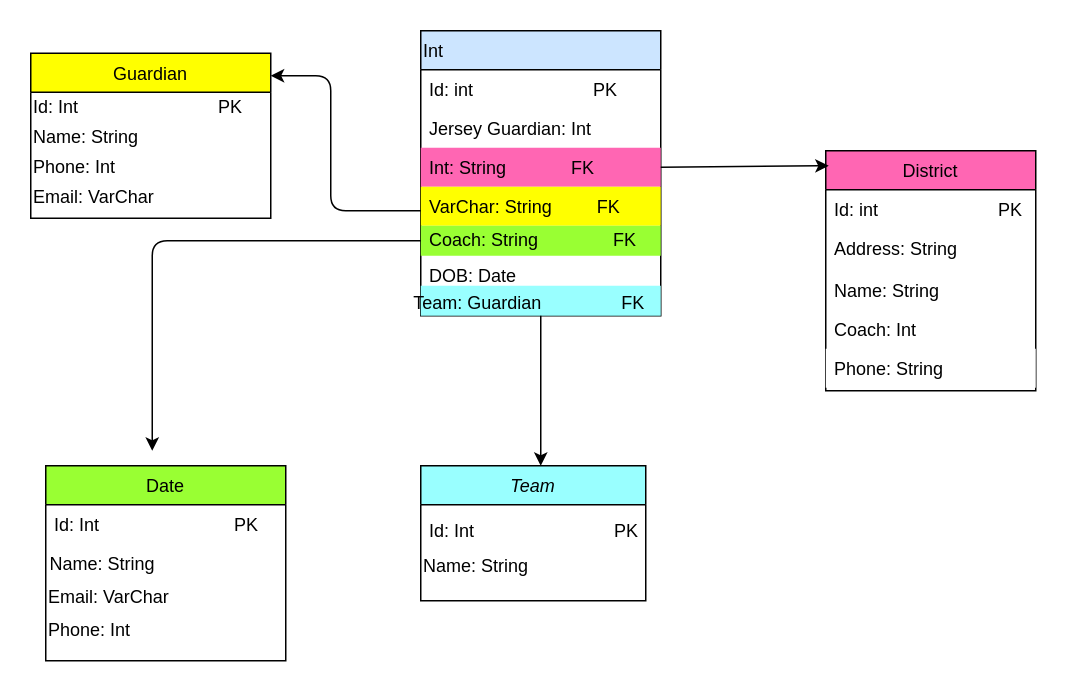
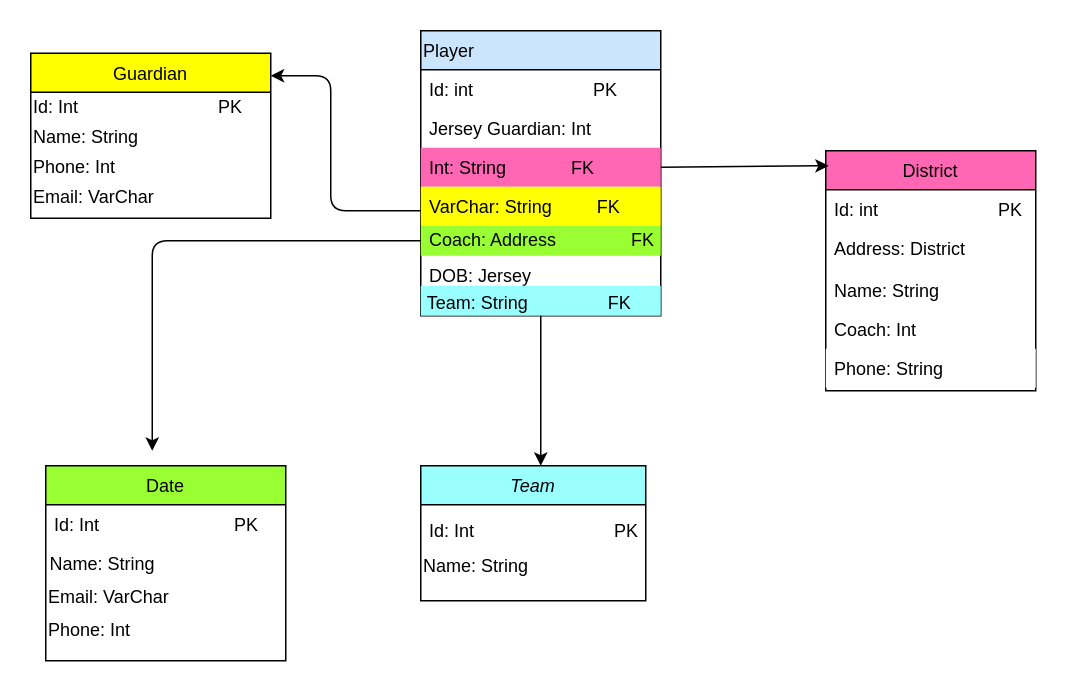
- <mxCell id="12" value="Int" style="swimlane;fontStyle=0;align=left;verticalAlign=top;childLayout=stackLayout;horizontal=1;startSize=26;horizontalStack=0;resizeParent=1;resizeLast=0;collapsible=1;marginBottom=0;rounded=0;shadow=0;strokeWidth=1;fillColor=#CCE5FF;" parent="1" vertex="1"><mxGeometry x="280" y="20" width="160" height="190" as="geometry"><mxRectangle x="550" y="140" width="160" height="26" as="alternateBounds" /></mxGeometry></mxCell>
+ <mxCell id="12" value="Player" style="swimlane;fontStyle=0;align=left;verticalAlign=top;childLayout=stackLayout;horizontal=1;startSize=26;horizontalStack=0;resizeParent=1;resizeLast=0;collapsible=1;marginBottom=0;rounded=0;shadow=0;strokeWidth=1;fillColor=#CCE5FF;" parent="1" vertex="1"><mxGeometry x="280" y="20" width="160" height="190" as="geometry"><mxRectangle x="550" y="140" width="160" height="26" as="alternateBounds" /></mxGeometry></mxCell>
- <mxCell id="17" value="Coach: String&amp;nbsp; &amp;nbsp; &amp;nbsp; &amp;nbsp; &amp;nbsp; &amp;nbsp; &amp;nbsp; &amp;nbsp;FK" style="text;html=1;align=left;verticalAlign=middle;resizable=0;points=[];autosize=1;spacingLeft=4;fillColor=#99FF33;" vertex="1" parent="12"><mxGeometry y="130" width="160" height="20" as="geometry" /></mxCell>
+ <mxCell id="17" value="Coach: Address&amp;nbsp; &amp;nbsp; &amp;nbsp; &amp;nbsp; &amp;nbsp; &amp;nbsp; &amp;nbsp; &amp;nbsp;FK" style="text;html=1;align=left;verticalAlign=middle;resizable=0;points=[];autosize=1;spacingLeft=4;fillColor=#99FF33;" vertex="1" parent="12"><mxGeometry y="130" width="160" height="20" as="geometry" /></mxCell>
- <mxCell id="22" value="Address: String" style="text;align=left;verticalAlign=top;spacingLeft=4;spacingRight=4;overflow=hidden;rotatable=0;points=[[0,0.5],[1,0.5]];portConstraint=eastwest;rounded=0;shadow=0;html=0;" vertex="1" parent="20"><mxGeometry y="52" width="140" height="28" as="geometry" /></mxCell>
+ <mxCell id="22" value="Address: District" style="text;align=left;verticalAlign=top;spacingLeft=4;spacingRight=4;overflow=hidden;rotatable=0;points=[[0,0.5],[1,0.5]];portConstraint=eastwest;rounded=0;shadow=0;html=0;" vertex="1" parent="20"><mxGeometry y="52" width="140" height="28" as="geometry" /></mxCell>
- <mxCell id="18" value="DOB: Date" style="text;align=left;verticalAlign=top;spacingLeft=4;spacingRight=4;overflow=hidden;rotatable=0;points=[[0,0.5],[1,0.5]];portConstraint=eastwest;rounded=0;shadow=0;html=0;" parent="12" vertex="1"><mxGeometry y="150" width="160" height="20" as="geometry" /></mxCell>
+ <mxCell id="18" value="DOB: Jersey" style="text;align=left;verticalAlign=top;spacingLeft=4;spacingRight=4;overflow=hidden;rotatable=0;points=[[0,0.5],[1,0.5]];portConstraint=eastwest;rounded=0;shadow=0;html=0;" parent="12" vertex="1"><mxGeometry y="150" width="160" height="20" as="geometry" /></mxCell>
- <mxCell id="19" value="Team: Guardian&amp;nbsp; &amp;nbsp; &amp;nbsp; &amp;nbsp; &amp;nbsp; &amp;nbsp; &amp;nbsp; &amp;nbsp; FK" style="text;html=1;align=center;verticalAlign=middle;resizable=0;points=[];autosize=1;fontColor=#000000;spacingLeft=-17;spacingTop=4;fillColor=#99FFFF;" vertex="1" parent="12"><mxGeometry y="170" width="160" height="20" as="geometry" /></mxCell>
+ <mxCell id="19" value="Team: String&amp;nbsp; &amp;nbsp; &amp;nbsp; &amp;nbsp; &amp;nbsp; &amp;nbsp; &amp;nbsp; &amp;nbsp; FK" style="text;html=1;align=center;verticalAlign=middle;resizable=0;points=[];autosize=1;fontColor=#000000;spacingLeft=-17;spacingTop=4;fillColor=#99FFFF;" vertex="1" parent="12"><mxGeometry y="170" width="160" height="20" as="geometry" /></mxCell>
